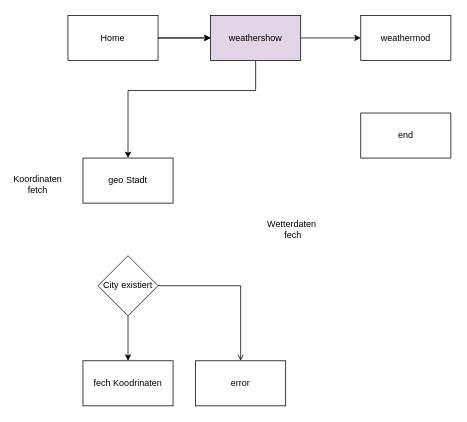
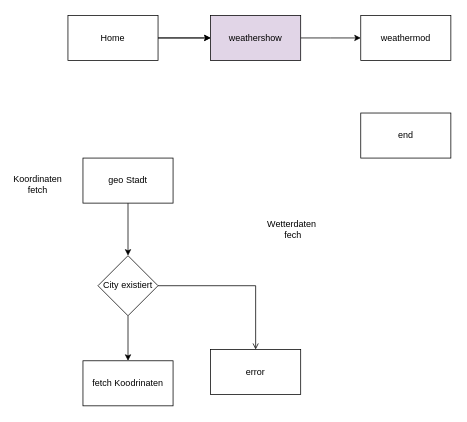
- <mxCell id="6" style="edgeStyle=orthogonalEdgeStyle;rounded=0;orthogonalLoop=1;jettySize=auto;html=1;" edge="1" parent="1" source="7" target="9"><mxGeometry relative="1" as="geometry"><Array as="points"><mxPoint x="340" y="120" /><mxPoint x="170" y="120" /></Array></mxGeometry></mxCell>
+ <mxCell id="8" value="" style="edgeStyle=orthogonalEdgeStyle;rounded=0;orthogonalLoop=1;jettySize=auto;html=1;" edge="1" parent="1" source="9" target="16"><mxGeometry relative="1" as="geometry" /></mxCell>
- <mxCell id="17" value="fech Koodrinaten" style="whiteSpace=wrap;html=1;rounded=0;" vertex="1" parent="1"><mxGeometry x="110" y="480" width="120" height="60" as="geometry" /></mxCell>
+ <mxCell id="17" value="fetch Koodrinaten" style="whiteSpace=wrap;html=1;rounded=0;" vertex="1" parent="1"><mxGeometry x="110" y="480" width="120" height="60" as="geometry" /></mxCell>
- <mxCell id="18" value="error" style="whiteSpace=wrap;html=1;rounded=0;" vertex="1" parent="1"><mxGeometry x="260" y="480" width="120" height="60" as="geometry" /></mxCell>
+ <mxCell id="18" value="error" style="whiteSpace=wrap;html=1;rounded=0;" vertex="1" parent="1"><mxGeometry x="280" y="465" width="120" height="60" as="geometry" /></mxCell>
